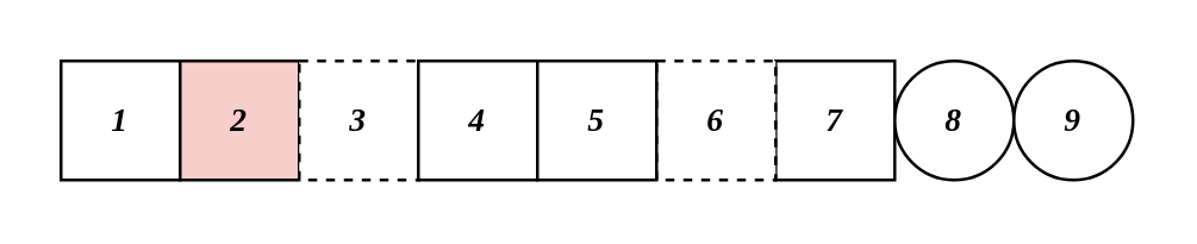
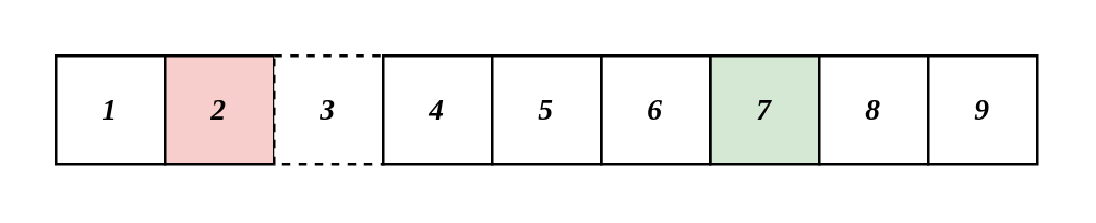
- <mxCell id="6" value="6" style="rounded=0;whiteSpace=wrap;html=1;strokeWidth=1;fontStyle=3;fontFamily=Verdana;fontSize=11;dashed=1;" vertex="1" parent="1"><mxGeometry x="220" y="20" width="40" height="40" as="geometry" /></mxCell>
+ <mxCell id="6" value="6" style="rounded=0;whiteSpace=wrap;html=1;strokeWidth=1;fontStyle=3;fontFamily=Verdana;fontSize=11;" vertex="1" parent="1"><mxGeometry x="220" y="20" width="40" height="40" as="geometry" /></mxCell>
- <mxCell id="5" value="7" style="rounded=0;whiteSpace=wrap;html=1;strokeWidth=1;fontStyle=3;fontFamily=Verdana;fontSize=11;" vertex="1" parent="1"><mxGeometry x="260" y="20" width="40" height="40" as="geometry" /></mxCell>
+ <mxCell id="5" value="7" style="rounded=0;whiteSpace=wrap;html=1;strokeWidth=1;fontStyle=3;fontFamily=Verdana;fontSize=11;fillColor=#d5e8d4;" vertex="1" parent="1"><mxGeometry x="260" y="20" width="40" height="40" as="geometry" /></mxCell>
- <mxCell id="9" value="8" style="ellipse;whiteSpace=wrap;html=1;strokeWidth=1;fontStyle=3;fontFamily=Verdana;fontSize=11;" vertex="1" parent="1"><mxGeometry x="300" y="20" width="40" height="40" as="geometry" /></mxCell>
+ <mxCell id="9" value="8" style="rounded=0;whiteSpace=wrap;html=1;strokeWidth=1;fontStyle=3;fontFamily=Verdana;fontSize=11;" vertex="1" parent="1"><mxGeometry x="300" y="20" width="40" height="40" as="geometry" /></mxCell>
- <mxCell id="10" value="9" style="ellipse;whiteSpace=wrap;html=1;strokeWidth=1;fontStyle=3;fontFamily=Verdana;fontSize=11;" vertex="1" parent="1"><mxGeometry x="340" y="20" width="40" height="40" as="geometry" /></mxCell>
+ <mxCell id="10" value="9" style="rounded=0;whiteSpace=wrap;html=1;strokeWidth=1;fontStyle=3;fontFamily=Verdana;fontSize=11;" vertex="1" parent="1"><mxGeometry x="340" y="20" width="40" height="40" as="geometry" /></mxCell>
